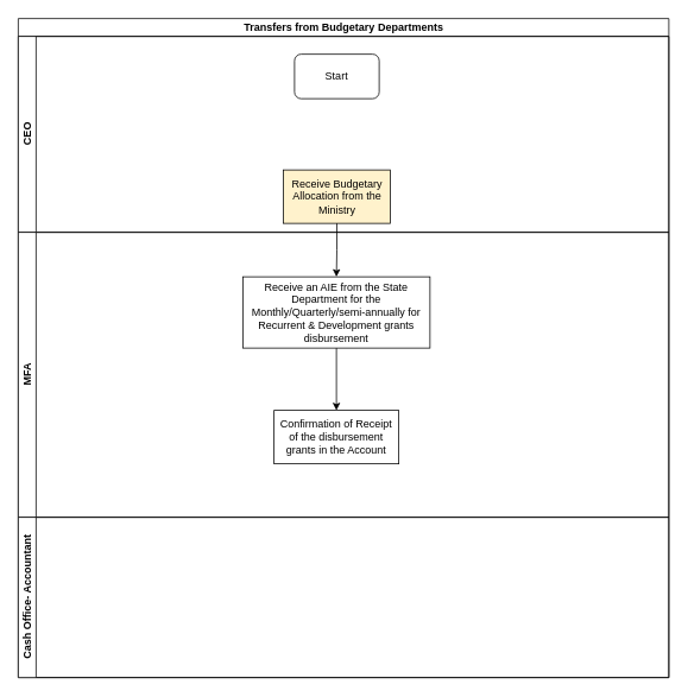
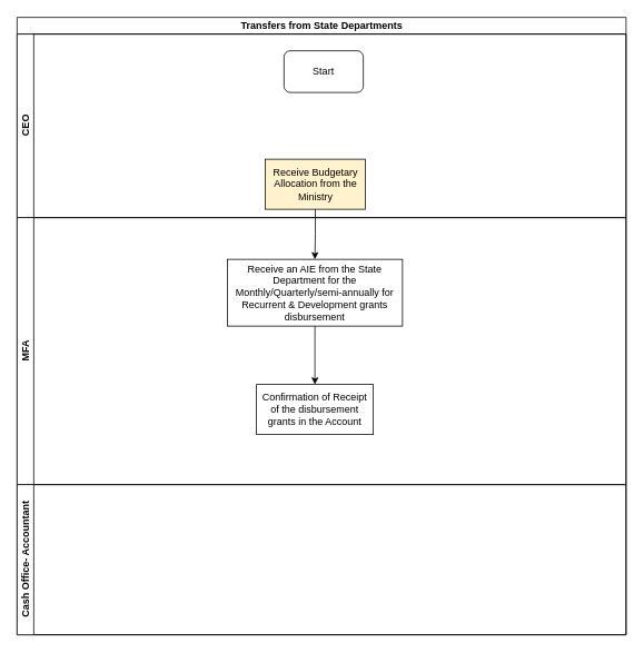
- <mxCell id="2" value="Transfers from Budgetary Departments" style="swimlane;html=1;childLayout=stackLayout;resizeParent=1;resizeParentMax=0;horizontal=1;startSize=20;horizontalStack=0;" vertex="1" parent="1"><mxGeometry x="20" y="20" width="730" height="740" as="geometry" /></mxCell>
+ <mxCell id="2" value="Transfers from State Departments" style="swimlane;html=1;childLayout=stackLayout;resizeParent=1;resizeParentMax=0;horizontal=1;startSize=20;horizontalStack=0;" vertex="1" parent="1"><mxGeometry x="20" y="20" width="730" height="740" as="geometry" /></mxCell>
- <mxCell id="4" value="Start" style="rounded=1;whiteSpace=wrap;html=1;" vertex="1" parent="3"><mxGeometry x="310" y="20" width="95" height="50" as="geometry" /></mxCell>
+ <mxCell id="4" value="Start" style="rounded=1;whiteSpace=wrap;html=1;" vertex="1" parent="3"><mxGeometry x="320" y="20" width="95" height="50" as="geometry" /></mxCell>
